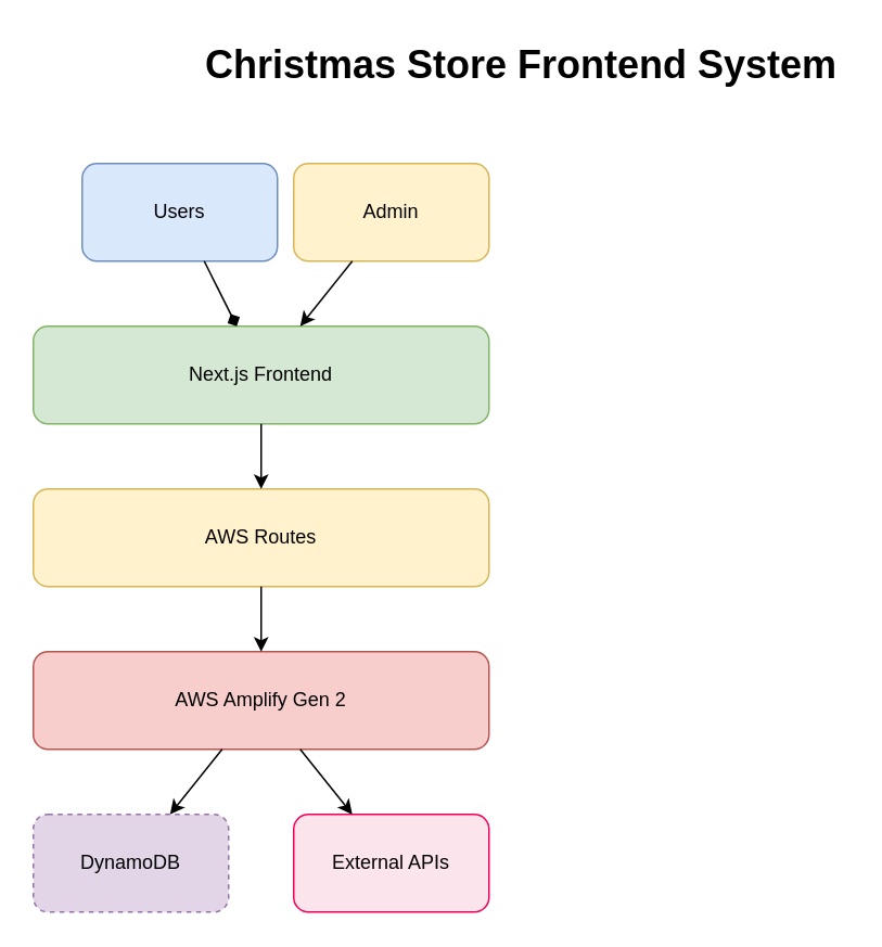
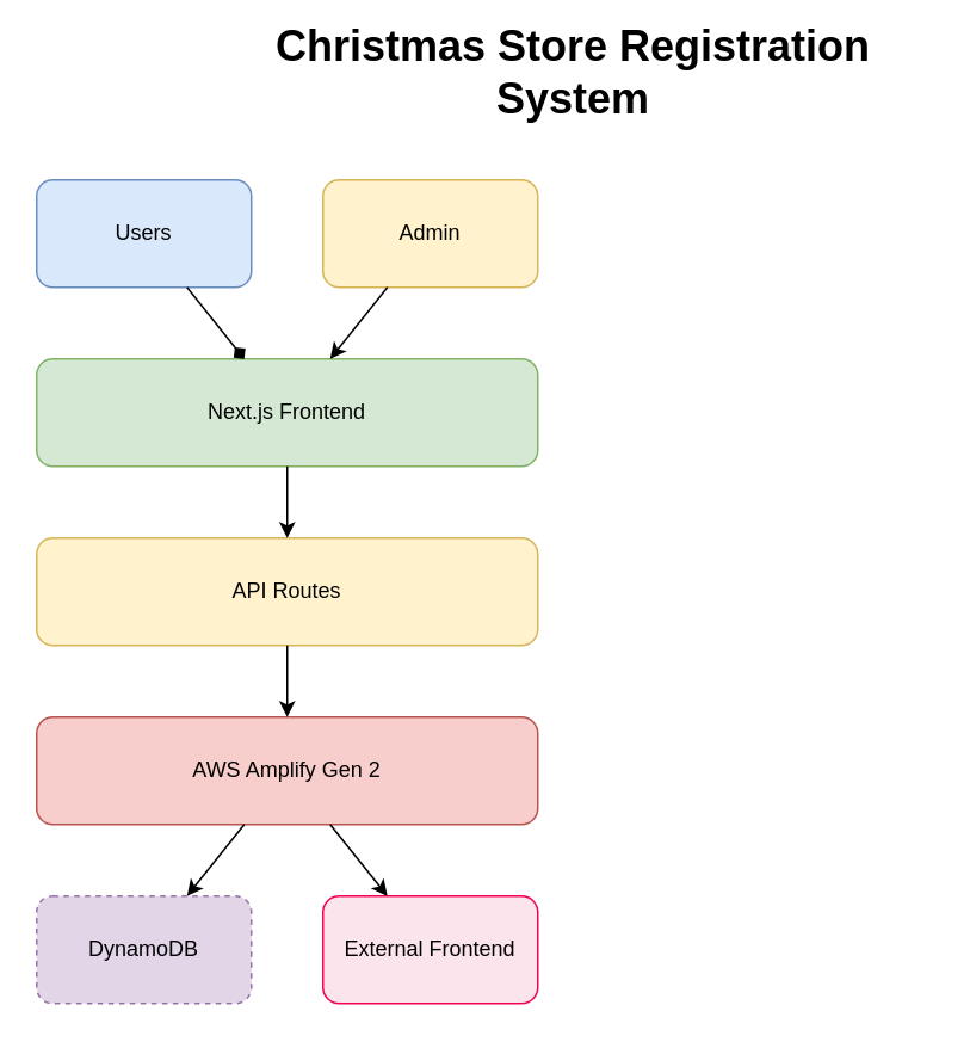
- <mxCell id="2" value="Christmas Store Frontend System" style="text;html=1;strokeColor=none;fillColor=none;align=center;verticalAlign=middle;whiteSpace=wrap;rounded=0;fontSize=24;fontStyle=1;" vertex="1" parent="1"><mxGeometry x="120" y="20" width="400" height="40" as="geometry" /></mxCell>
+ <mxCell id="2" value="Christmas Store Registration System" style="text;html=1;strokeColor=none;fillColor=none;align=center;verticalAlign=middle;whiteSpace=wrap;rounded=0;fontSize=24;fontStyle=1;" vertex="1" parent="1"><mxGeometry x="120" y="20" width="400" height="40" as="geometry" /></mxCell>
- <mxCell id="3" value="Users" style="rounded=1;whiteSpace=wrap;html=1;fillColor=#dae8fc;strokeColor=#6c8ebf;" vertex="1" parent="1"><mxGeometry x="50" y="100" width="120" height="60" as="geometry" /></mxCell>
+ <mxCell id="3" value="Users" style="rounded=1;whiteSpace=wrap;html=1;fillColor=#dae8fc;strokeColor=#6c8ebf;" vertex="1" parent="1"><mxGeometry x="20" y="100" width="120" height="60" as="geometry" /></mxCell>
- <mxCell id="6" value="AWS Routes" style="rounded=1;whiteSpace=wrap;html=1;fillColor=#fff2cc;strokeColor=#d6b656;" vertex="1" parent="1"><mxGeometry x="20" y="300" width="280" height="60" as="geometry" /></mxCell>
+ <mxCell id="6" value="API Routes" style="rounded=1;whiteSpace=wrap;html=1;fillColor=#fff2cc;strokeColor=#d6b656;" vertex="1" parent="1"><mxGeometry x="20" y="300" width="280" height="60" as="geometry" /></mxCell>
- <mxCell id="9" value="External APIs" style="rounded=1;whiteSpace=wrap;html=1;fillColor=#fce4ec;strokeColor=#f50057;" vertex="1" parent="1"><mxGeometry x="180" y="500" width="120" height="60" as="geometry" /></mxCell>
+ <mxCell id="9" value="External Frontend" style="rounded=1;whiteSpace=wrap;html=1;fillColor=#fce4ec;strokeColor=#f50057;" vertex="1" parent="1"><mxGeometry x="180" y="500" width="120" height="60" as="geometry" /></mxCell>
